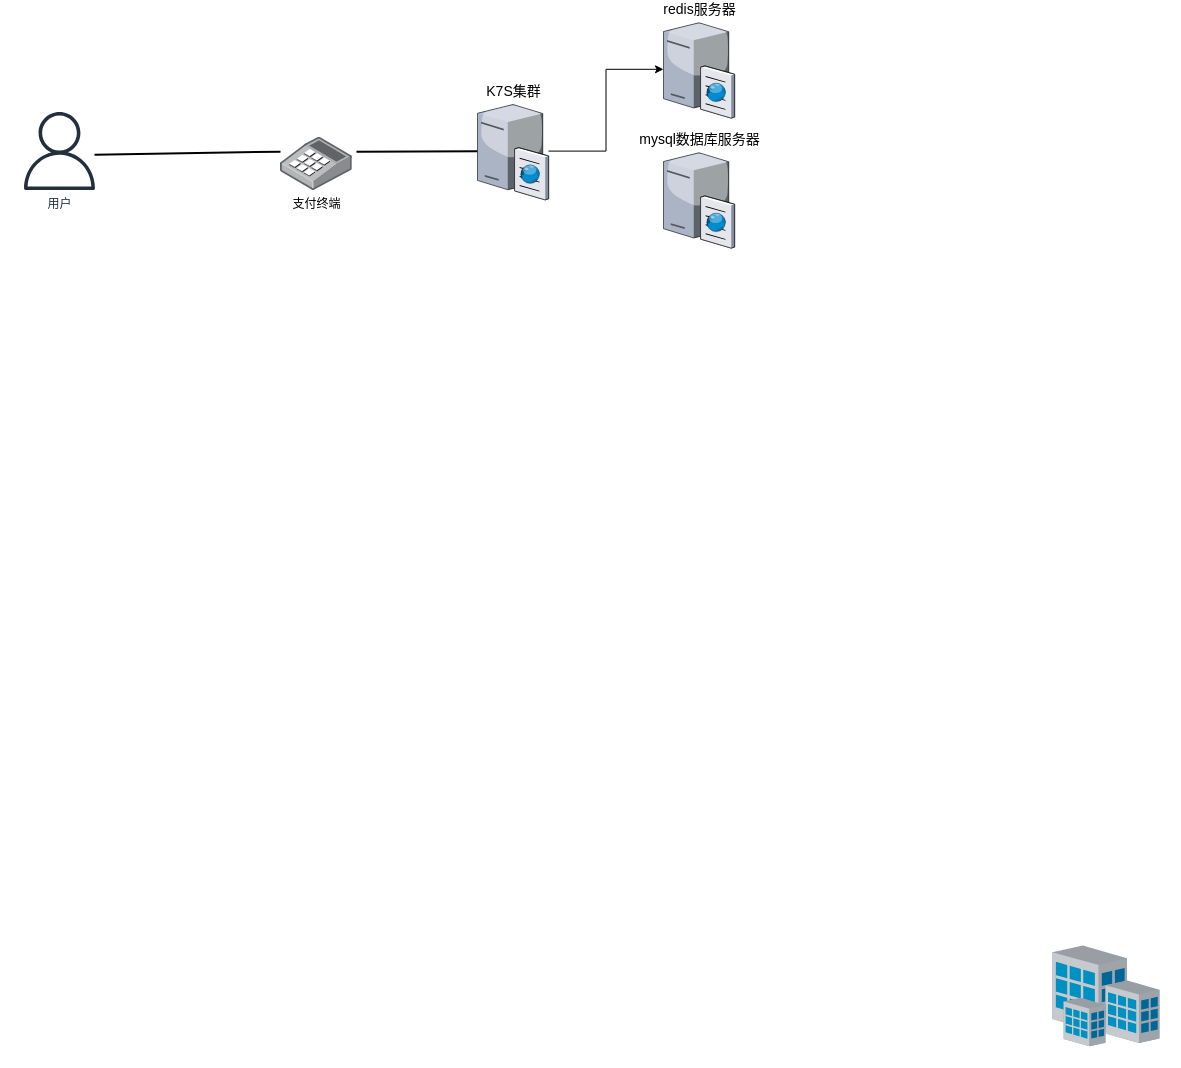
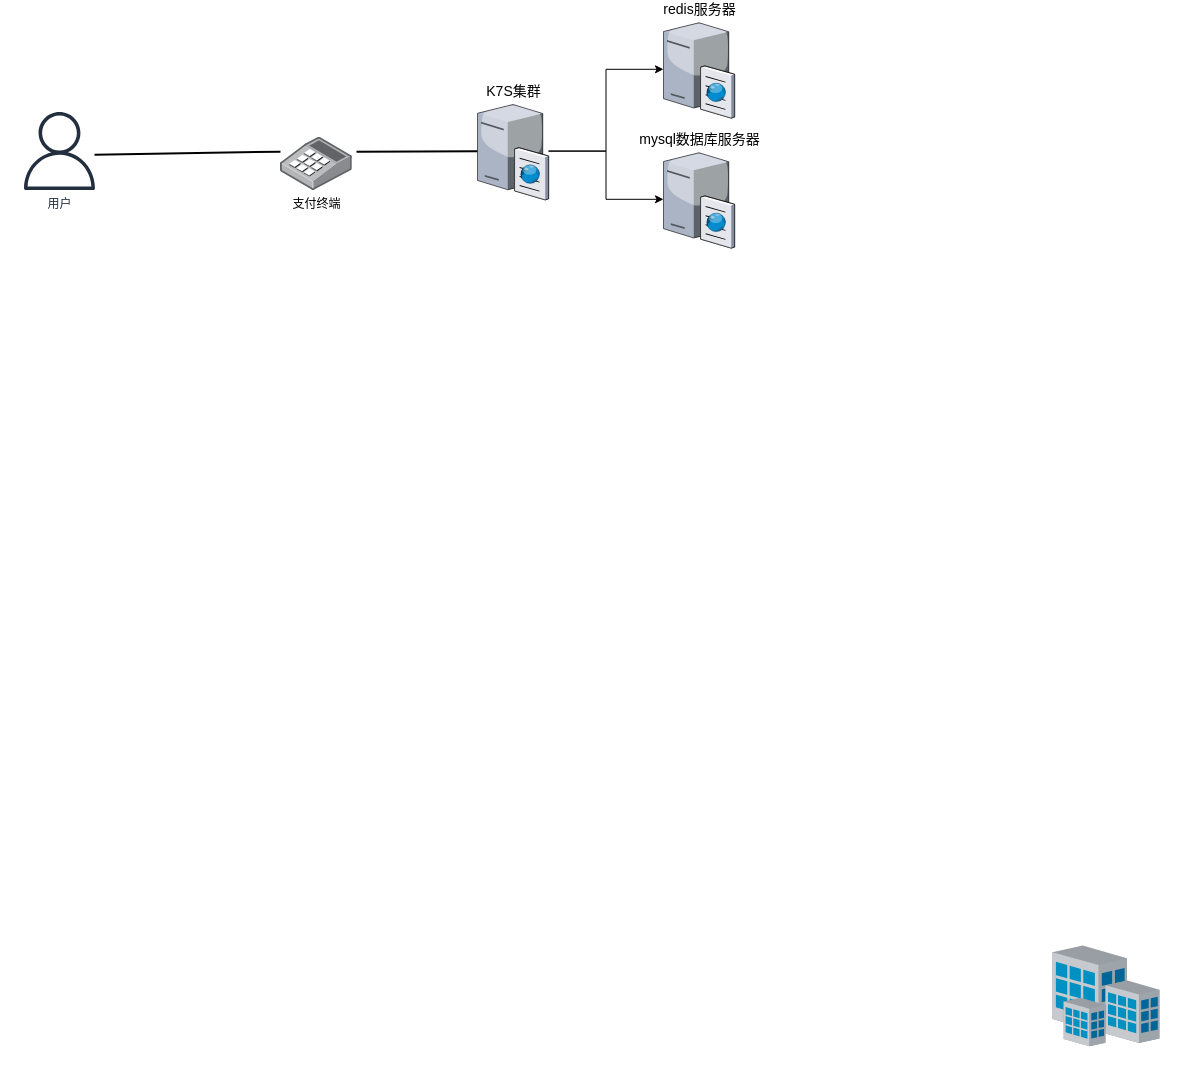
+ <mxCell id="5" value="" style="edgeStyle=orthogonalEdgeStyle;rounded=0;orthogonalLoop=1;jettySize=auto;html=1;" edge="1" parent="1" source="6" target="10"><mxGeometry relative="1" as="geometry" /></mxCell>
